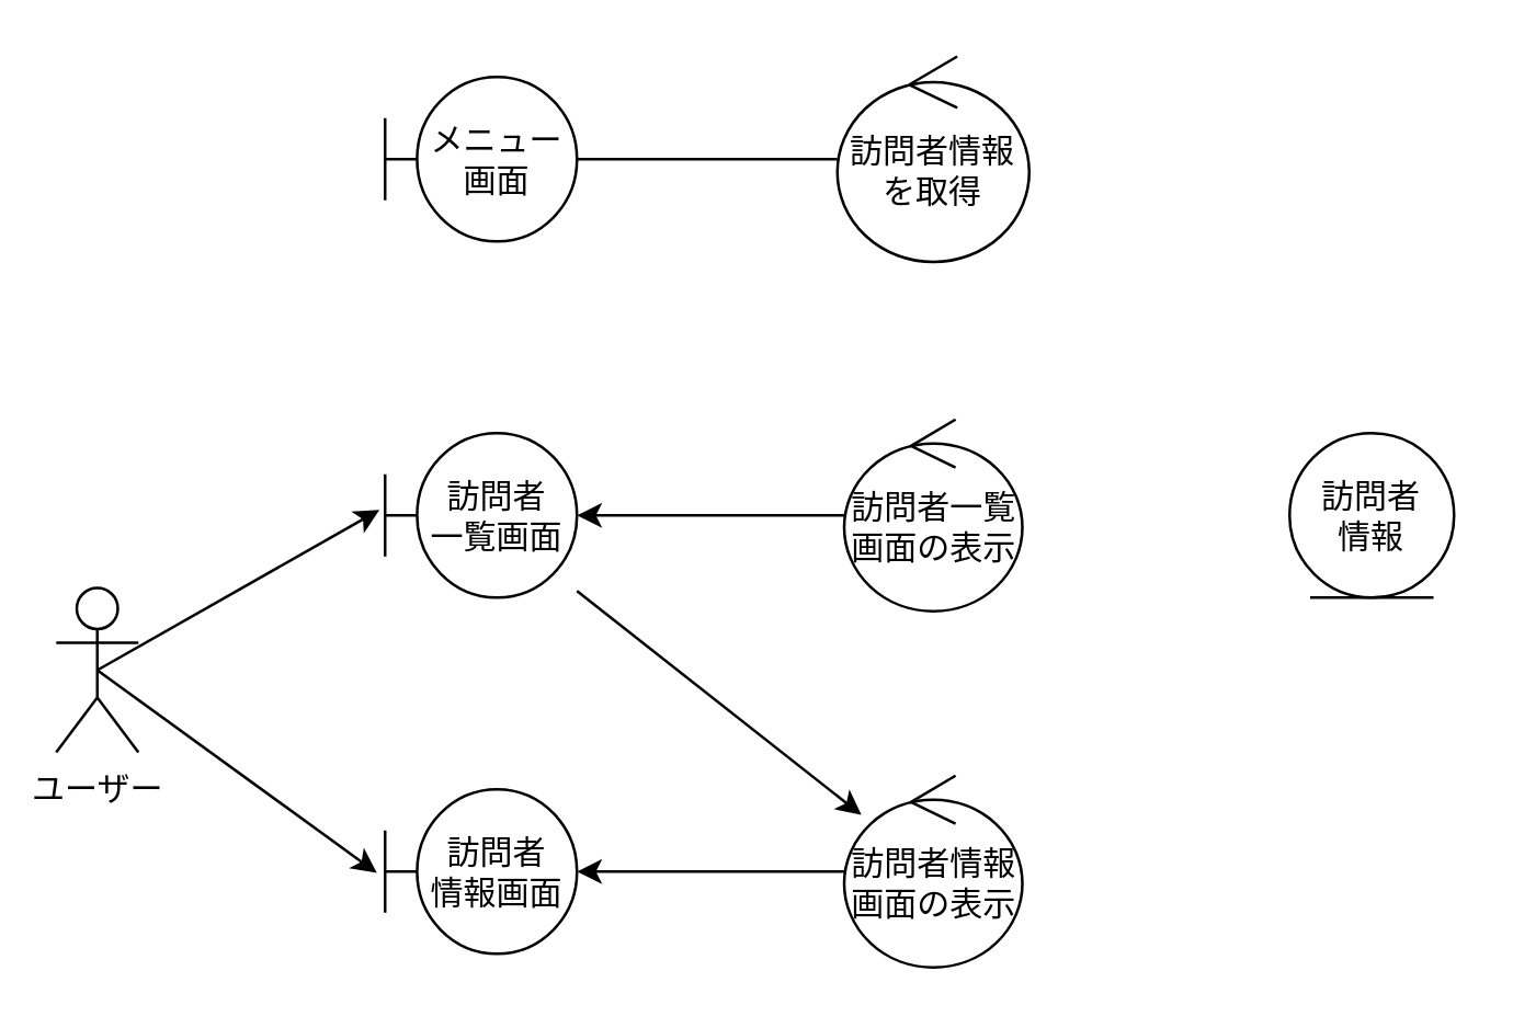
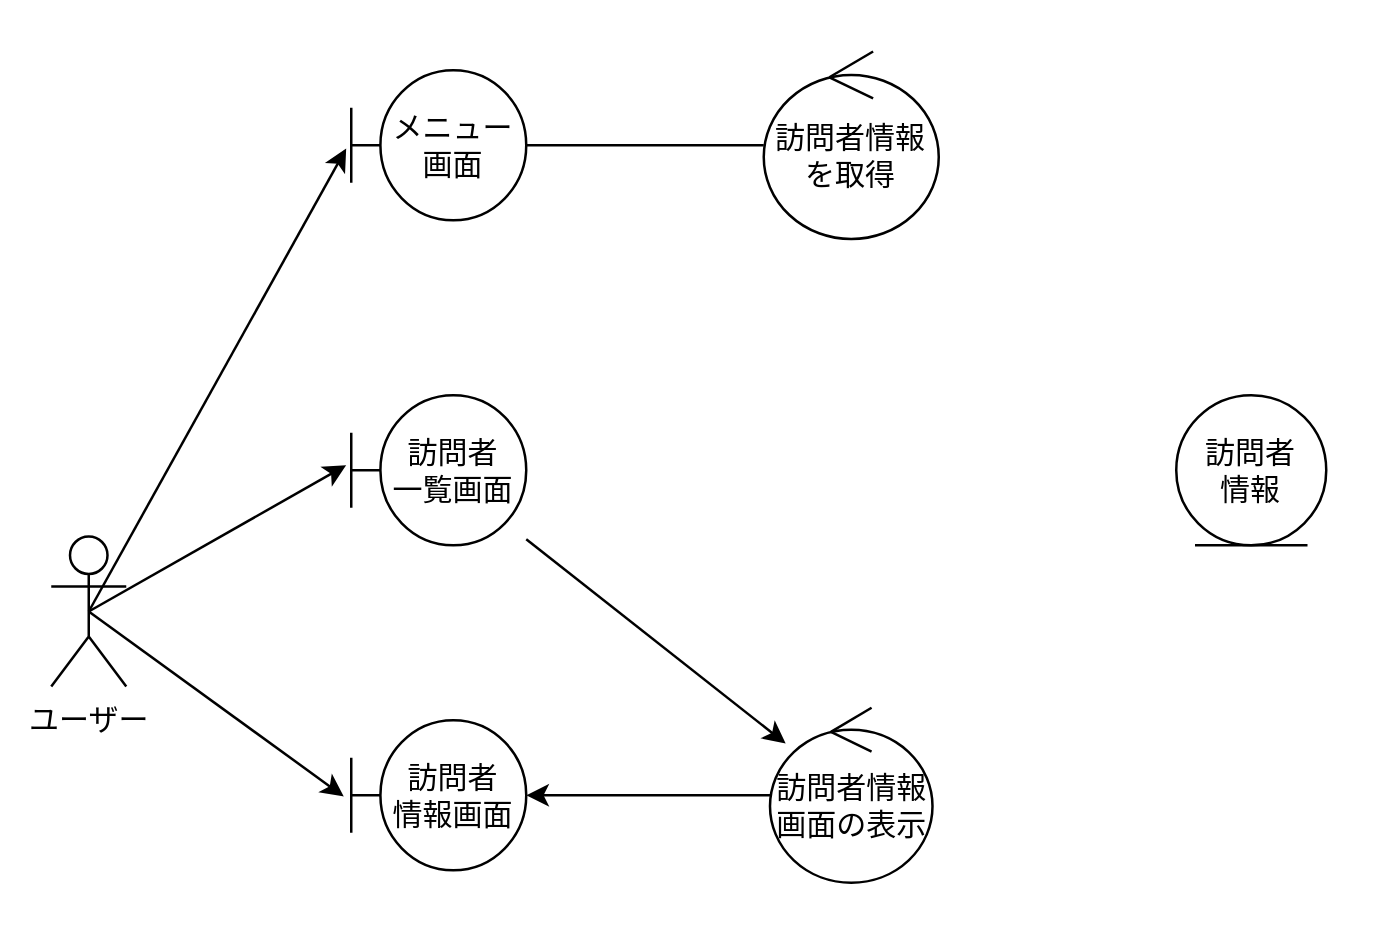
+ <mxCell id="5" value="" style="endArrow=classic;html=1;rounded=0;exitX=0.5;exitY=0.5;exitDx=0;exitDy=0;exitPerimeter=0;entryX=-0.029;entryY=0.522;entryDx=0;entryDy=0;entryPerimeter=0;" parent="1" source="2" target="3" edge="1"><mxGeometry width="50" height="50" relative="1" as="geometry"><mxPoint x="240" y="224" as="sourcePoint" /><mxPoint x="290" y="174" as="targetPoint" /></mxGeometry></mxCell>
- <mxCell id="11" value="" style="endArrow=classic;html=1;rounded=0;" parent="1" source="9" target="4" edge="1"><mxGeometry width="50" height="50" relative="1" as="geometry"><mxPoint x="240" y="197.5" as="sourcePoint" /><mxPoint x="345" y="137.5" as="targetPoint" /></mxGeometry></mxCell>
- <mxCell id="9" value="訪問者一覧&lt;br&gt;画面の表示" style="ellipse;shape=umlControl;whiteSpace=wrap;html=1;" parent="1" vertex="1"><mxGeometry x="307.5" y="152.5" width="65" height="70" as="geometry" /></mxCell>
